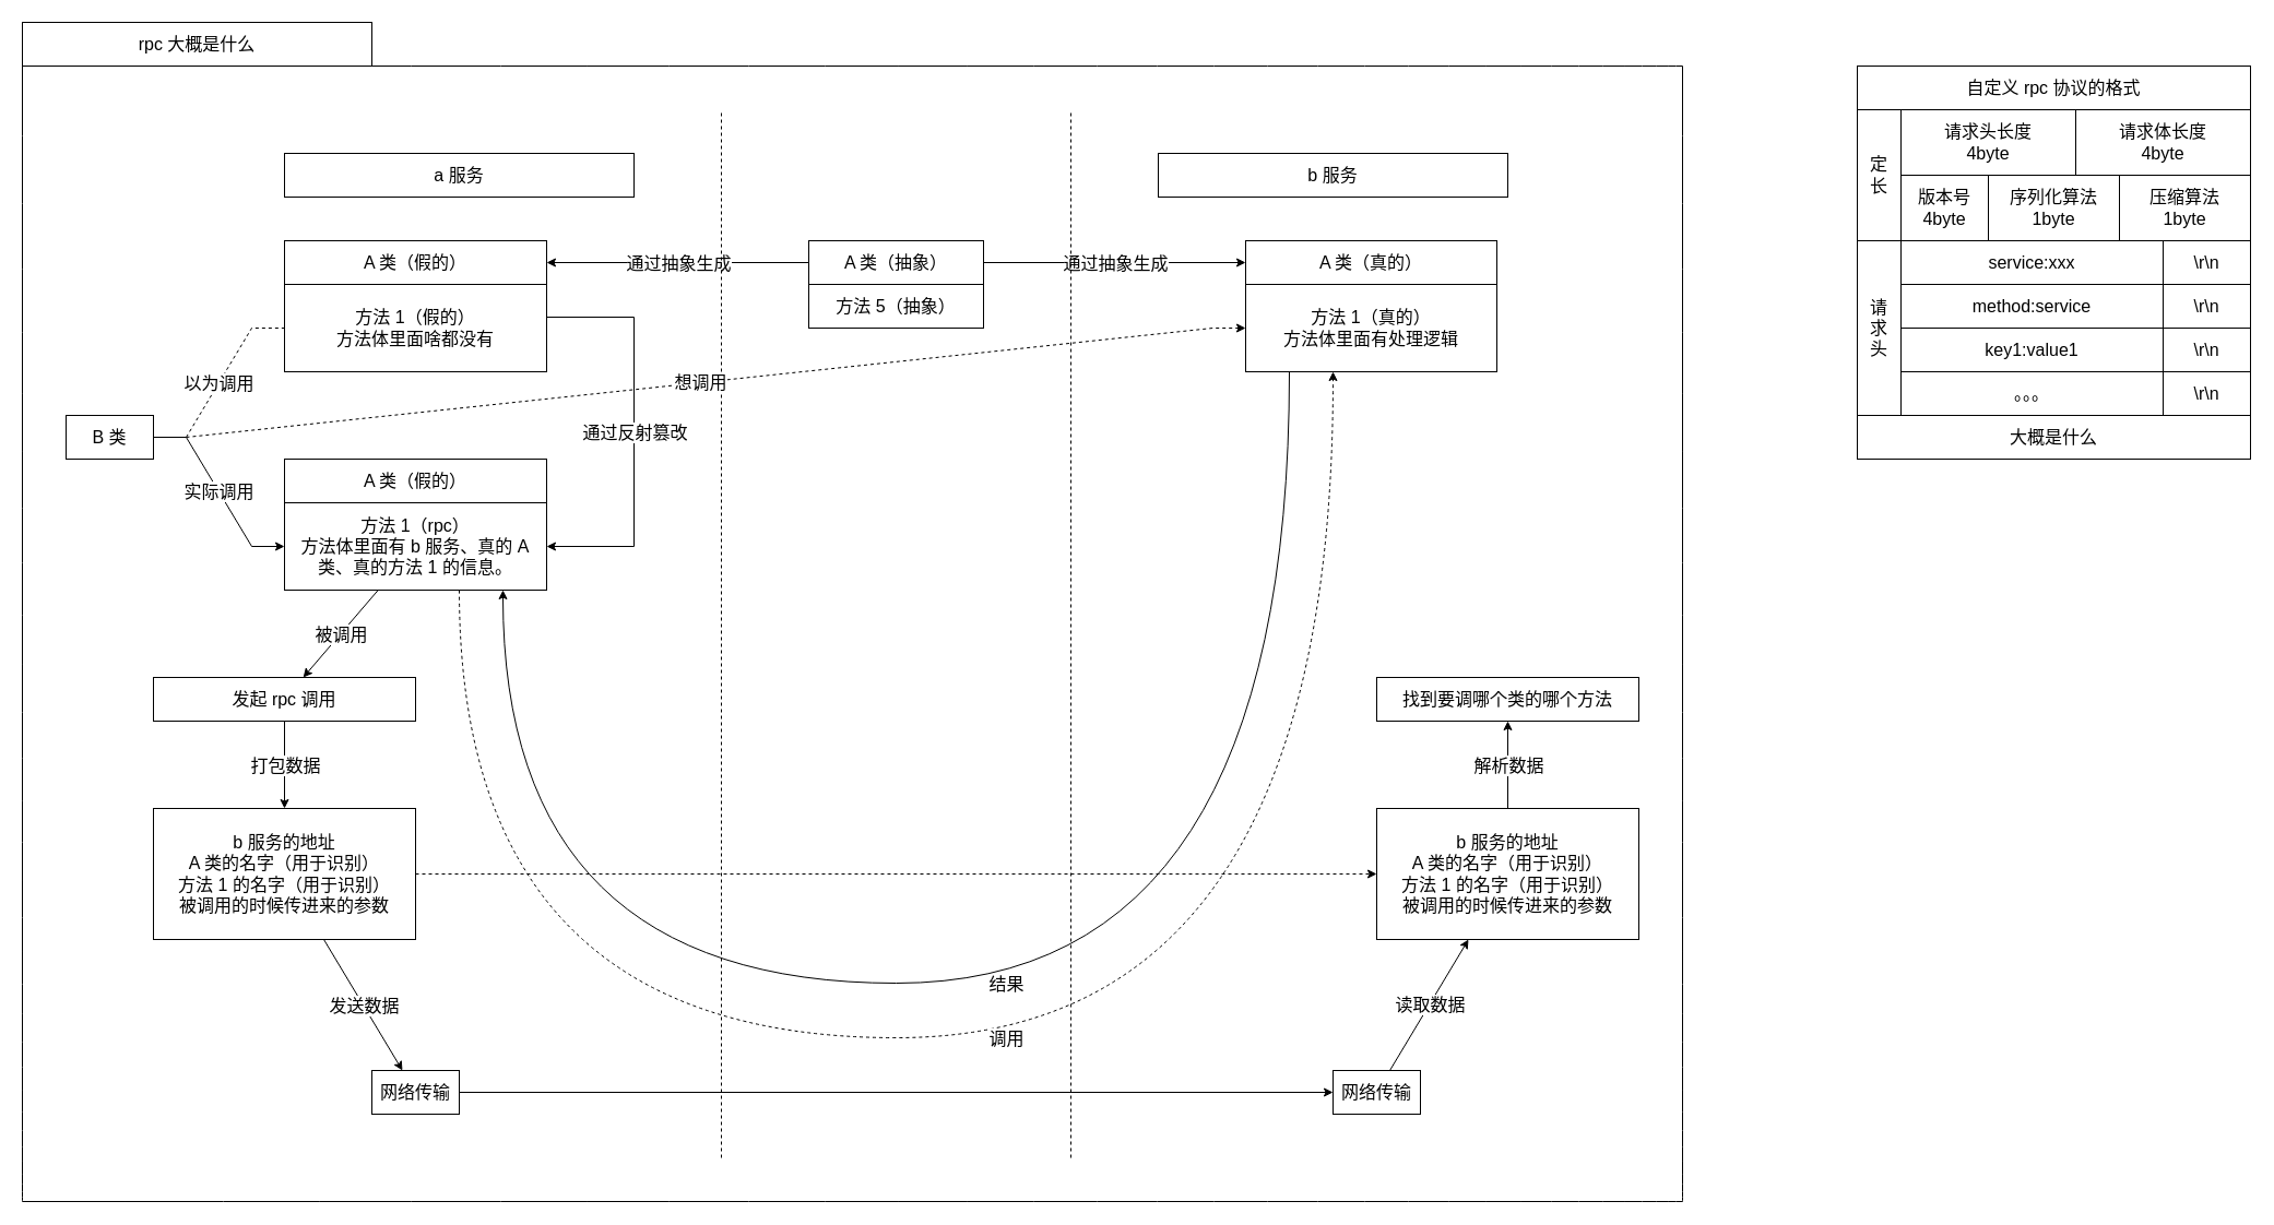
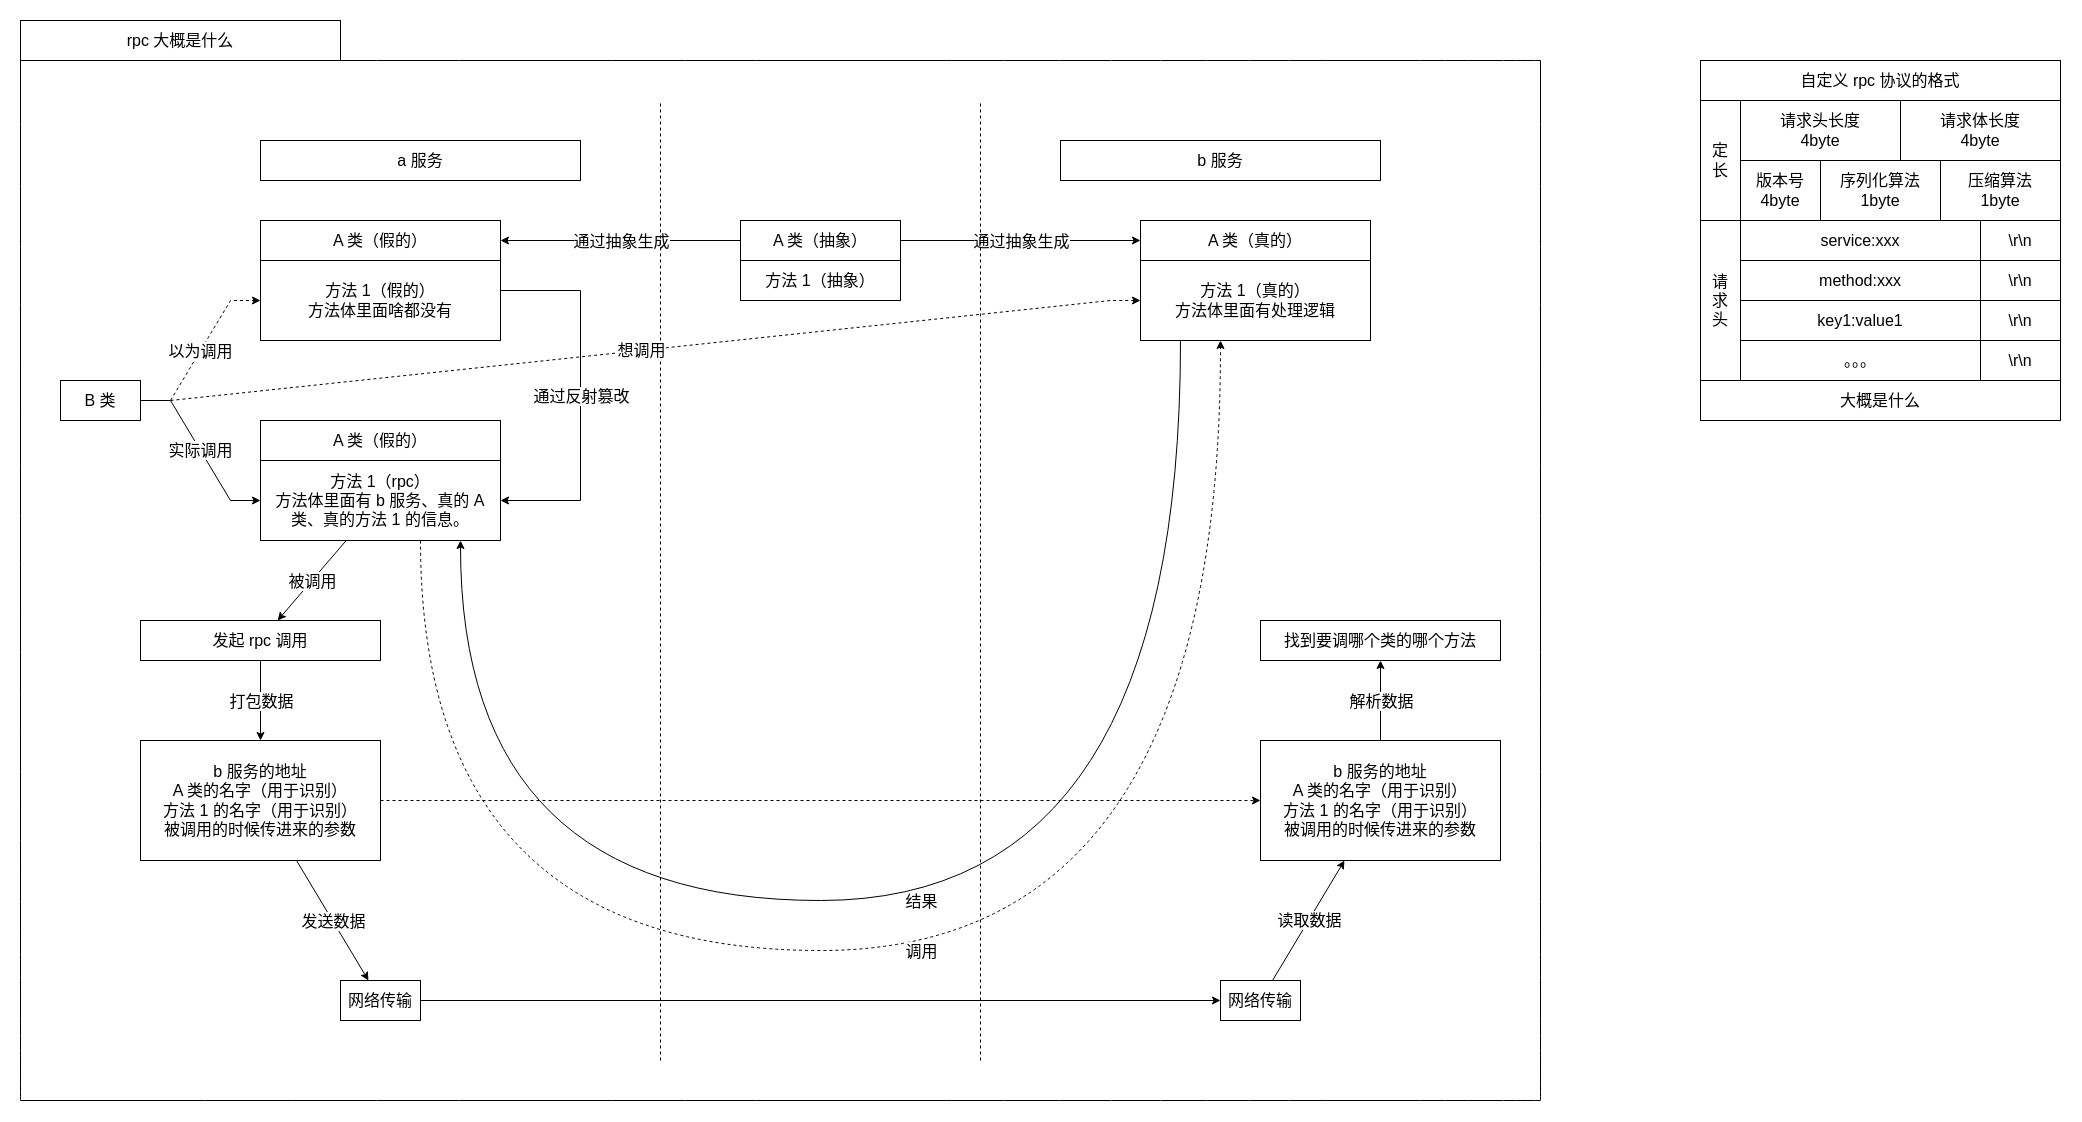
- <mxCell id="12" value="方法 5（抽象）" style="rounded=0;whiteSpace=wrap;html=1;fillColor=none;fontSize=16;" parent="1" vertex="1"><mxGeometry x="740" y="260" width="160" height="40" as="geometry" /></mxCell>
+ <mxCell id="12" value="方法 1（抽象）" style="rounded=0;whiteSpace=wrap;html=1;fillColor=none;fontSize=16;" parent="1" vertex="1"><mxGeometry x="740" y="260" width="160" height="40" as="geometry" /></mxCell>
- <mxCell id="64" value="method:service" style="rounded=0;whiteSpace=wrap;html=1;fillColor=none;fontSize=16;" vertex="1" parent="1"><mxGeometry x="1740" y="260" width="240" height="40" as="geometry" /></mxCell>
+ <mxCell id="64" value="method:xxx" style="rounded=0;whiteSpace=wrap;html=1;fillColor=none;fontSize=16;" vertex="1" parent="1"><mxGeometry x="1740" y="260" width="240" height="40" as="geometry" /></mxCell>
- <mxCell id="19" style="rounded=0;orthogonalLoop=1;jettySize=auto;html=1;fontSize=16;dashed=1;edgeStyle=entityRelationEdgeStyle;endArrow=none;" parent="1" source="2" target="5" edge="1"><mxGeometry relative="1" as="geometry"><mxPoint x="550" y="250" as="targetPoint" /><mxPoint x="730" y="250" as="sourcePoint" /></mxGeometry></mxCell>
+ <mxCell id="19" style="rounded=0;orthogonalLoop=1;jettySize=auto;html=1;fontSize=16;dashed=1;edgeStyle=entityRelationEdgeStyle;" parent="1" source="2" target="5" edge="1"><mxGeometry relative="1" as="geometry"><mxPoint x="550" y="250" as="targetPoint" /><mxPoint x="730" y="250" as="sourcePoint" /></mxGeometry></mxCell>
